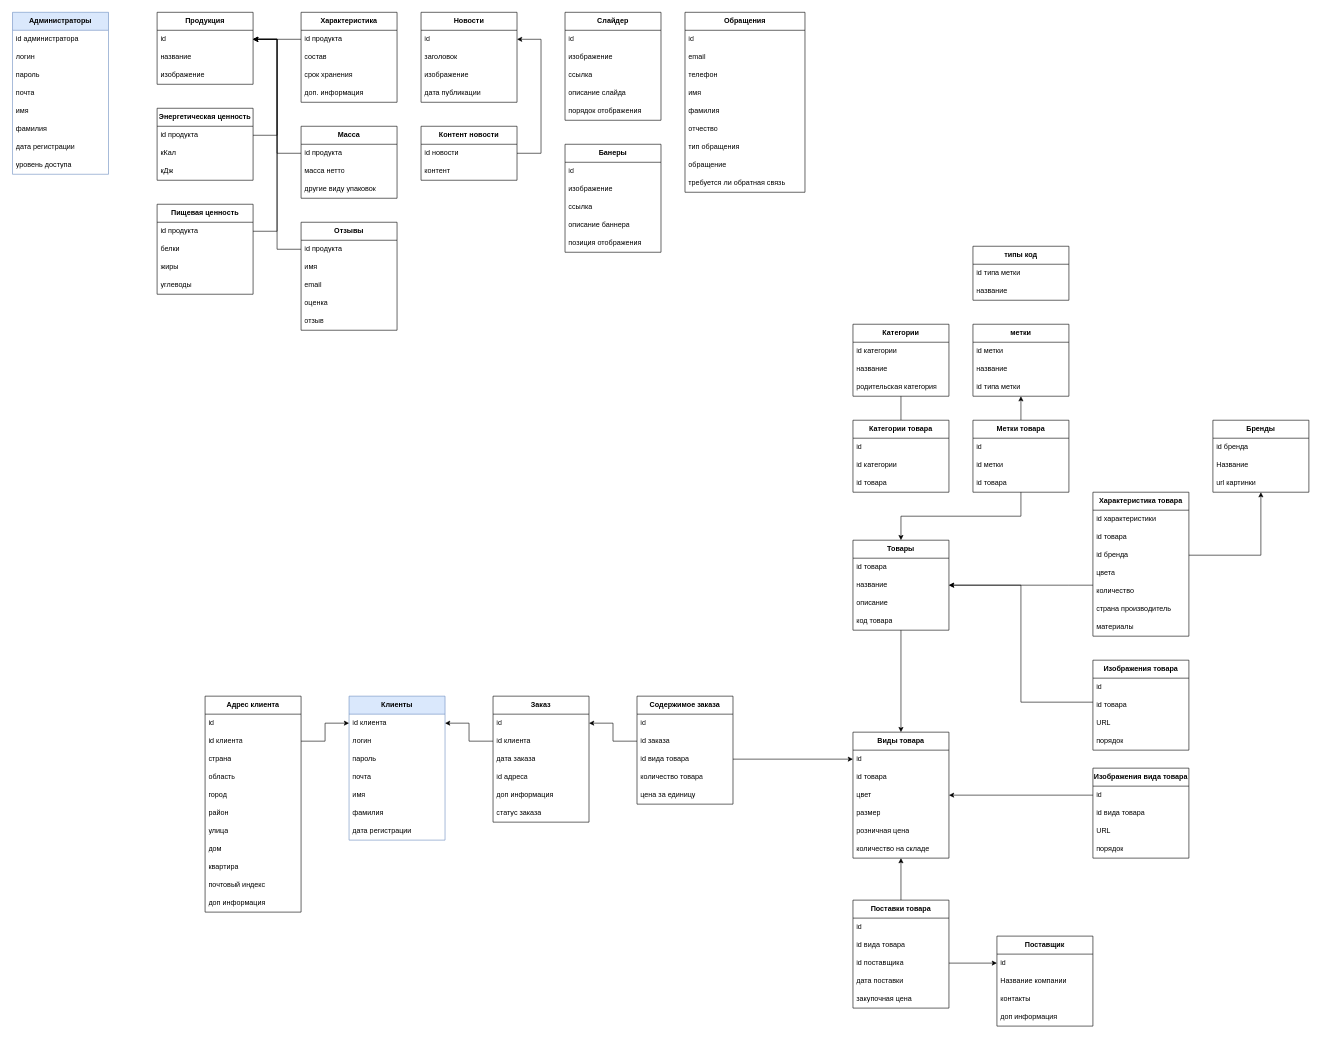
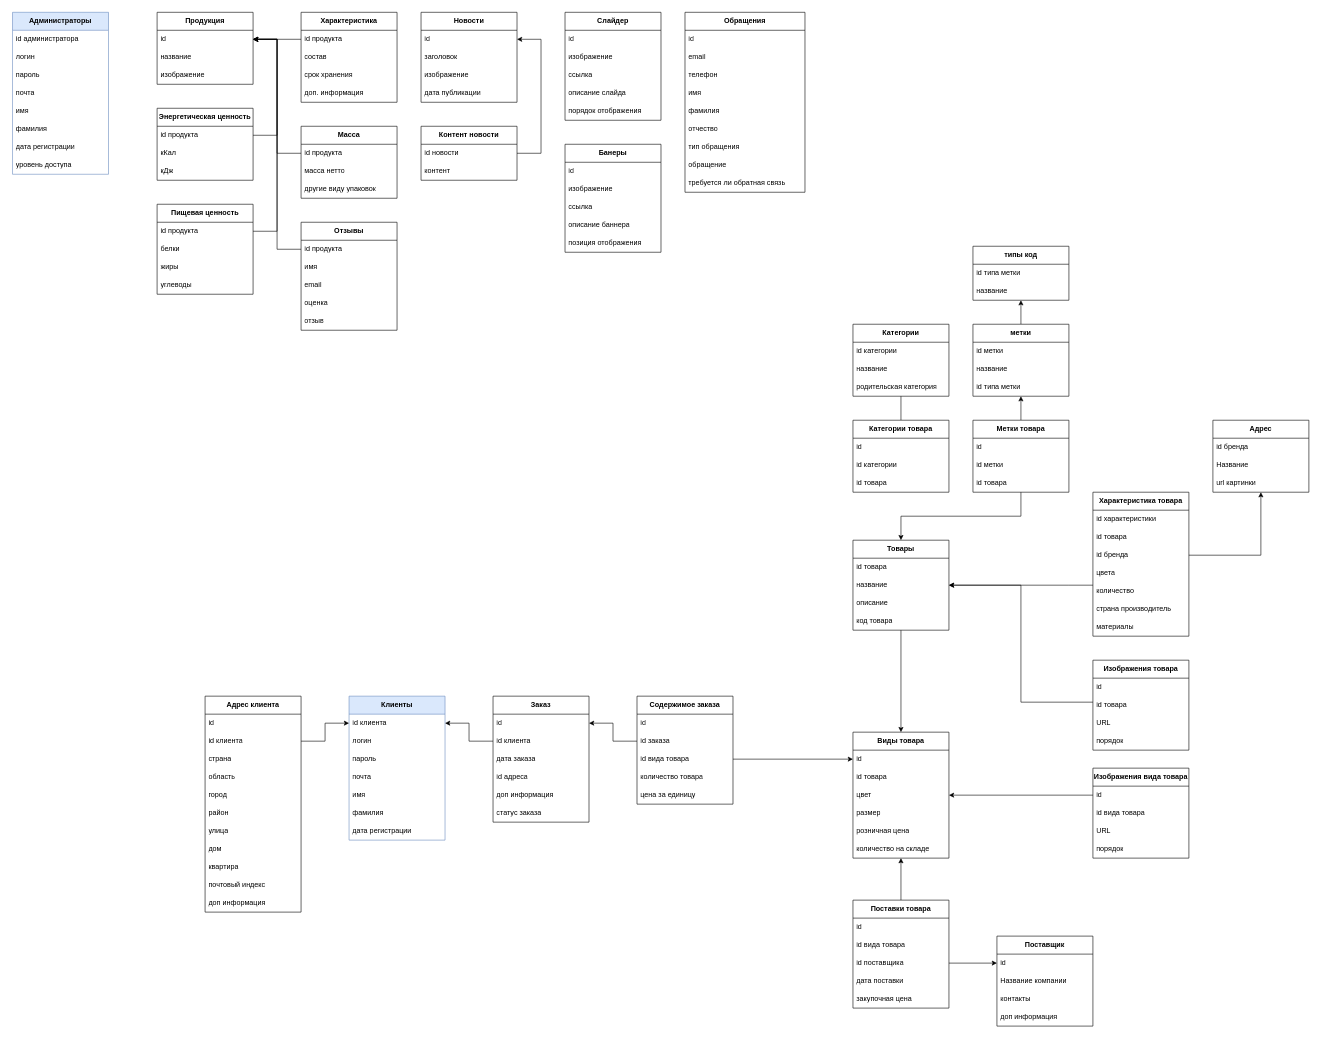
+ <mxCell id="15" style="edgeStyle=orthogonalEdgeStyle;rounded=0;orthogonalLoop=1;jettySize=auto;html=1;" parent="1" source="16" target="20" edge="1"><mxGeometry relative="1" as="geometry" /></mxCell>
- <mxCell id="23" value="Бренды" style="swimlane;fontStyle=1;align=center;verticalAlign=top;childLayout=stackLayout;horizontal=1;startSize=30;horizontalStack=0;resizeParent=1;resizeParentMax=0;resizeLast=0;collapsible=1;marginBottom=0;whiteSpace=wrap;html=1;" parent="1" vertex="1"><mxGeometry x="2021" y="700" width="160" height="120" as="geometry" /></mxCell>
+ <mxCell id="23" value="Адрес" style="swimlane;fontStyle=1;align=center;verticalAlign=top;childLayout=stackLayout;horizontal=1;startSize=30;horizontalStack=0;resizeParent=1;resizeParentMax=0;resizeLast=0;collapsible=1;marginBottom=0;whiteSpace=wrap;html=1;" parent="1" vertex="1"><mxGeometry x="2021" y="700" width="160" height="120" as="geometry" /></mxCell>
